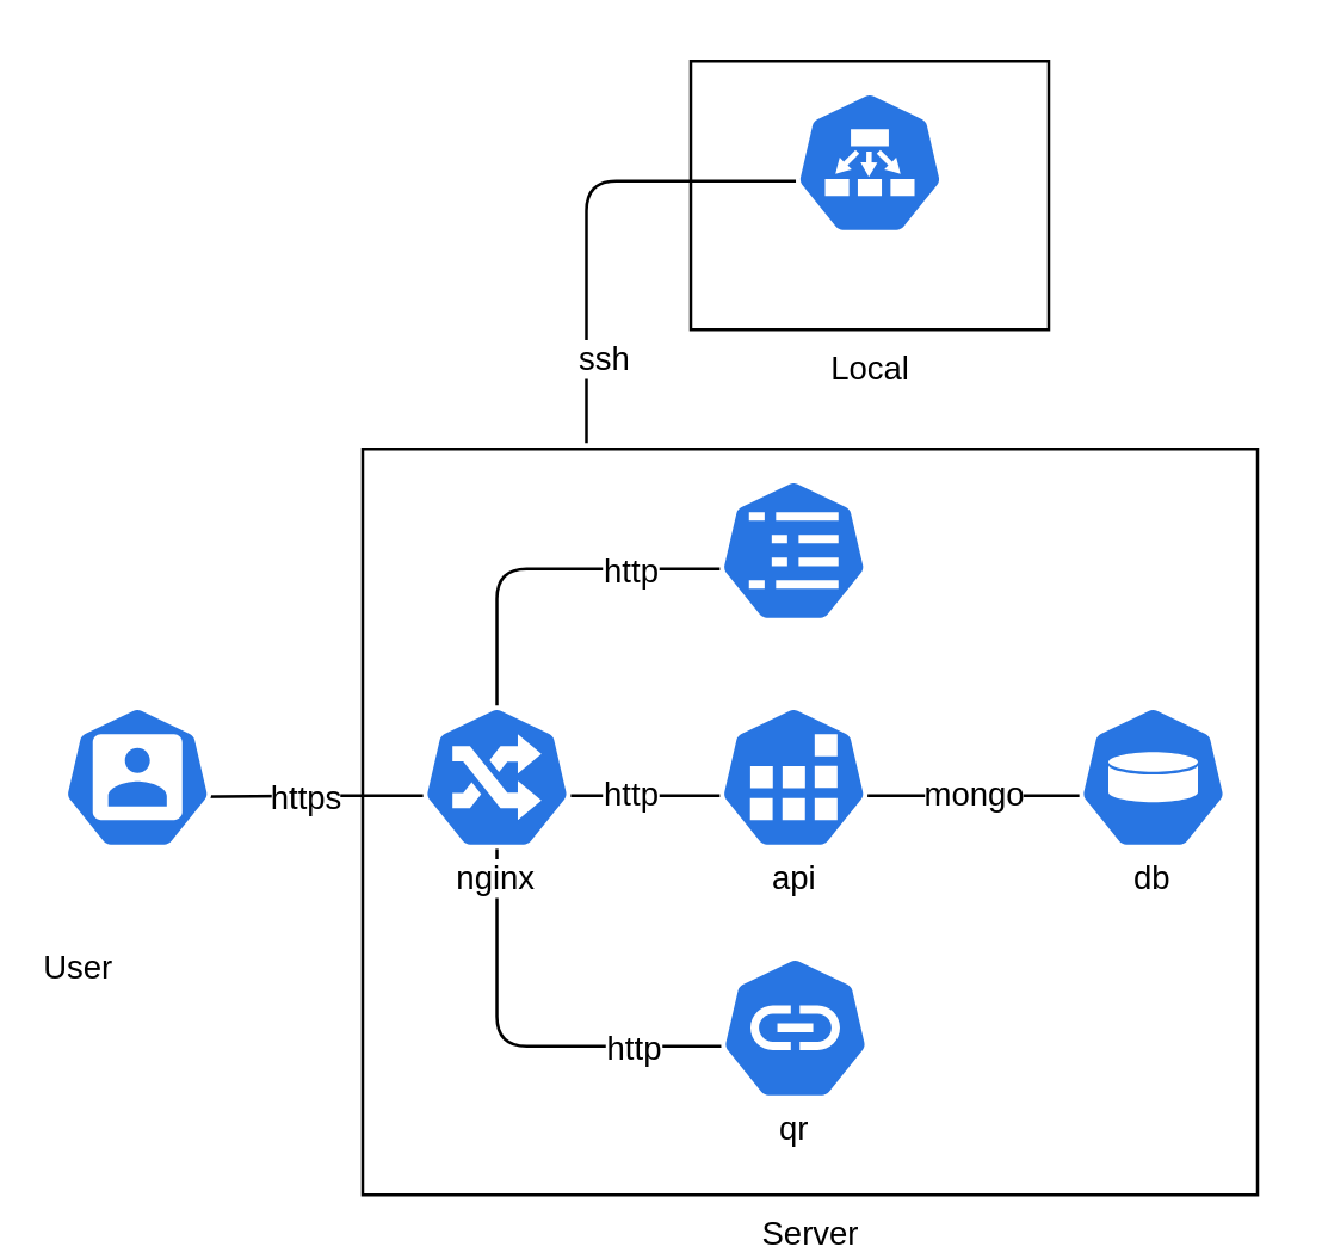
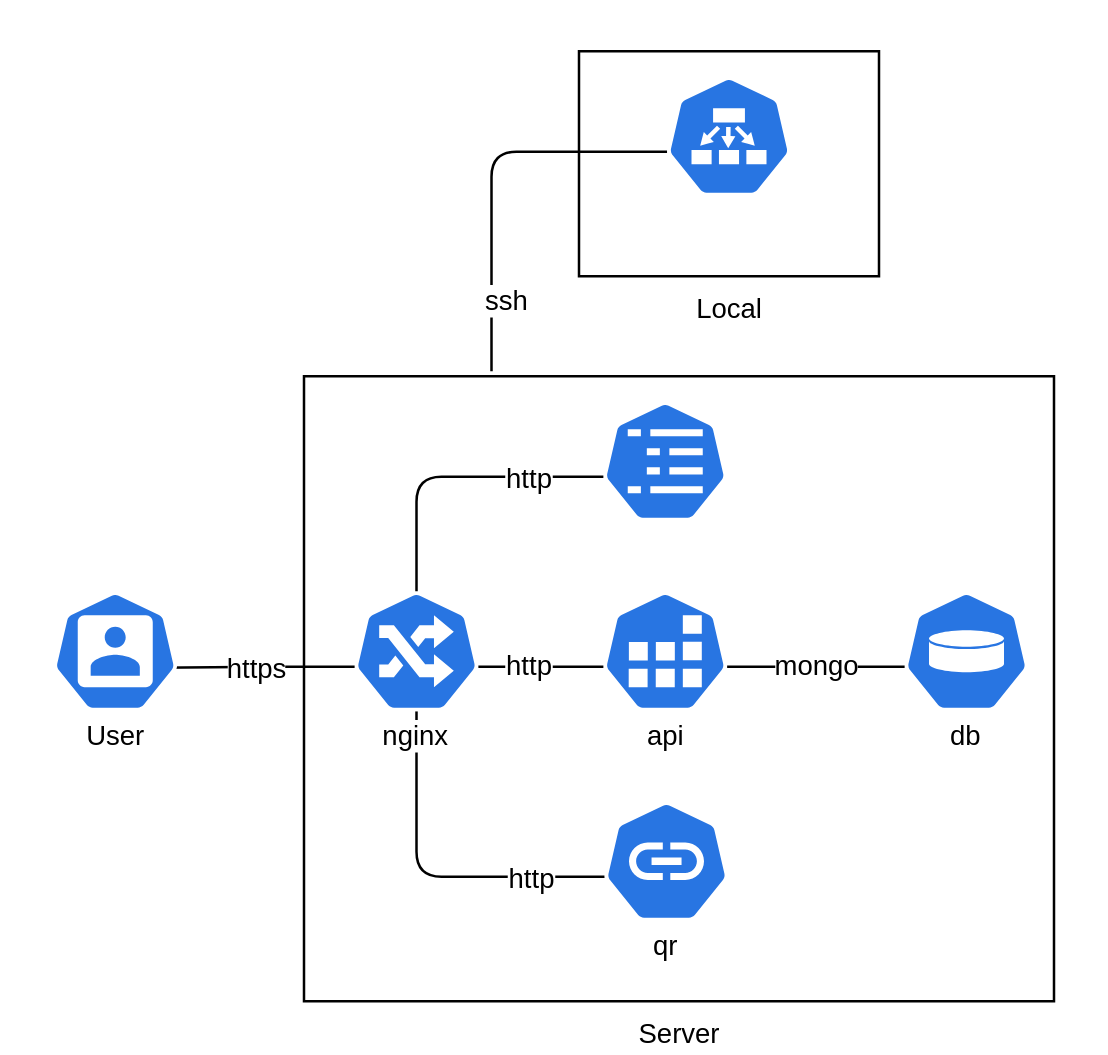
- <mxCell id="31" value="User" style="text;html=1;strokeColor=none;fillColor=none;align=center;verticalAlign=middle;whiteSpace=wrap;rounded=0;labelBackgroundColor=#ffffff;fontSize=11;" vertex="1" parent="1"><mxGeometry x="5.5" y="314" width="40" height="20" as="geometry" /></mxCell>
+ <mxCell id="31" value="User" style="text;html=1;strokeColor=none;fillColor=none;align=center;verticalAlign=middle;whiteSpace=wrap;rounded=0;labelBackgroundColor=#ffffff;fontSize=11;" vertex="1" parent="1"><mxGeometry x="25.5" y="284" width="40" height="20" as="geometry" /></mxCell>
